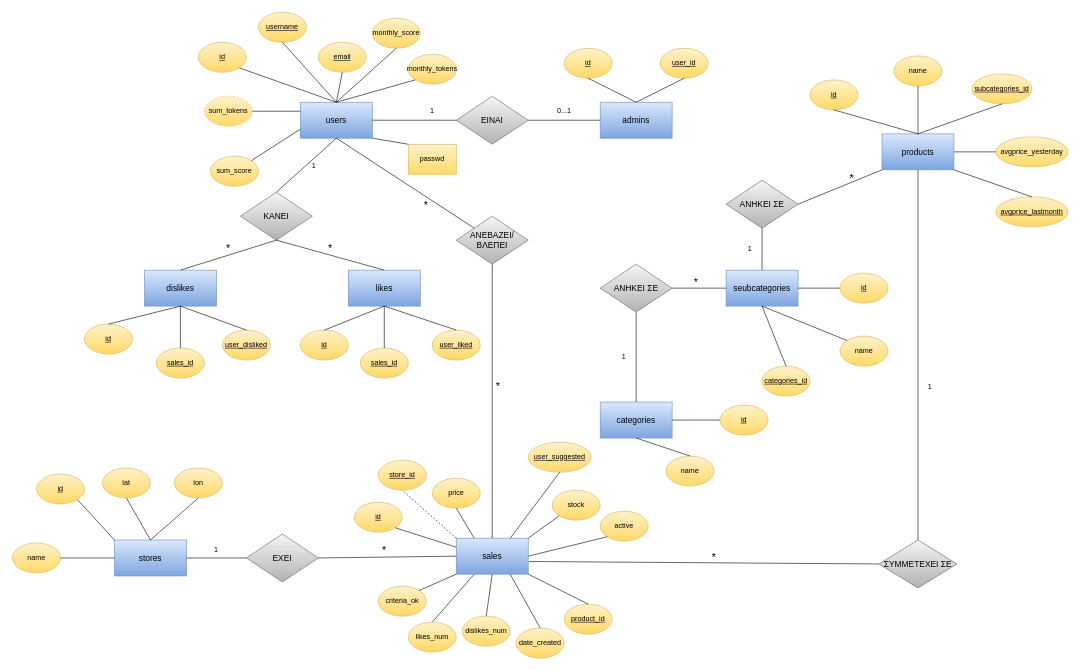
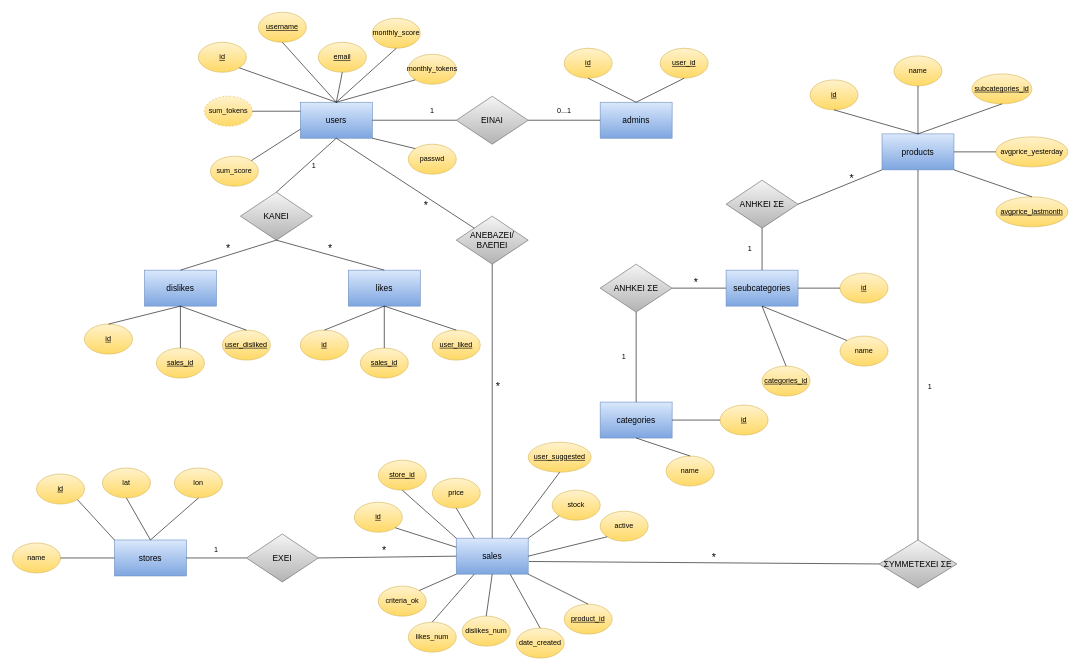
- <mxCell id="13" value="passwd" style="whiteSpace=wrap;html=1;fillColor=#fff2cc;gradientColor=#ffd966;strokeColor=#d6b656;rounded=0;" vertex="1" parent="1"><mxGeometry x="680" y="240" width="80" height="50" as="geometry" /></mxCell>
+ <mxCell id="13" value="passwd" style="ellipse;whiteSpace=wrap;html=1;fillColor=#fff2cc;gradientColor=#ffd966;strokeColor=#d6b656;" vertex="1" parent="1"><mxGeometry x="680" y="240" width="80" height="50" as="geometry" /></mxCell>
- <mxCell id="109" value="" style="endArrow=none;html=1;rounded=0;entryX=0.5;entryY=1;entryDx=0;entryDy=0;exitX=0;exitY=0;exitDx=0;exitDy=0;dashed=1;" edge="1" parent="1" source="6" target="95"><mxGeometry width="50" height="50" relative="1" as="geometry"><mxPoint x="820" y="987" as="sourcePoint" /><mxPoint x="870" y="937" as="targetPoint" /></mxGeometry></mxCell>
+ <mxCell id="109" value="" style="endArrow=none;html=1;rounded=0;entryX=0.5;entryY=1;entryDx=0;entryDy=0;exitX=0;exitY=0;exitDx=0;exitDy=0;" edge="1" parent="1" source="6" target="95"><mxGeometry width="50" height="50" relative="1" as="geometry"><mxPoint x="820" y="987" as="sourcePoint" /><mxPoint x="870" y="937" as="targetPoint" /></mxGeometry></mxCell>
